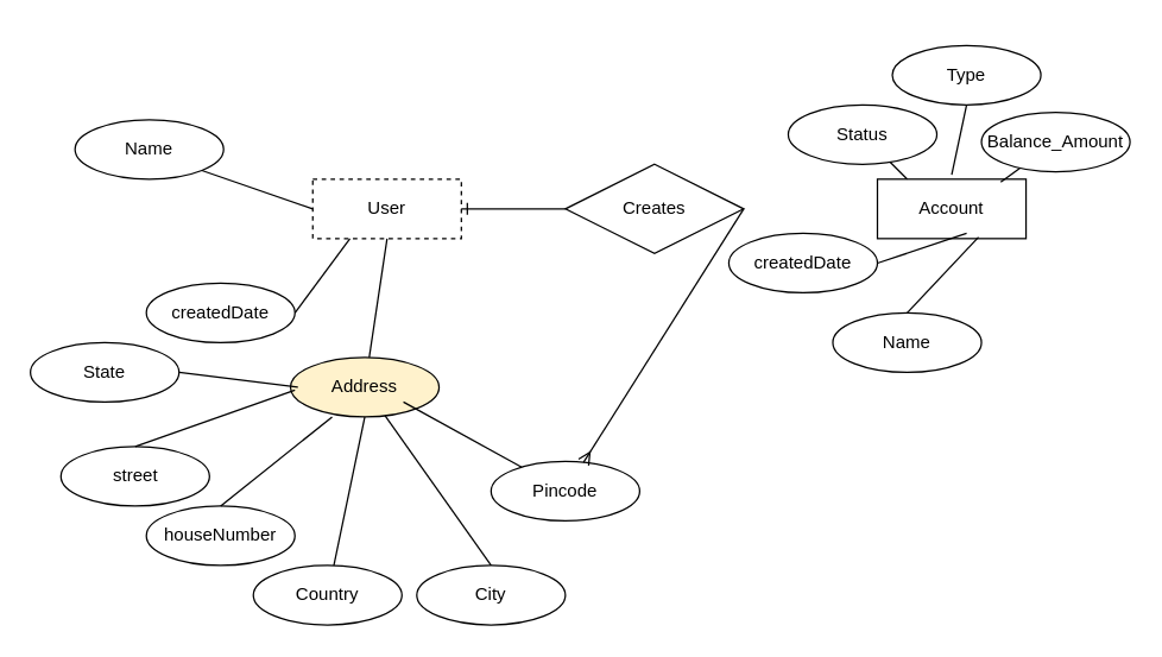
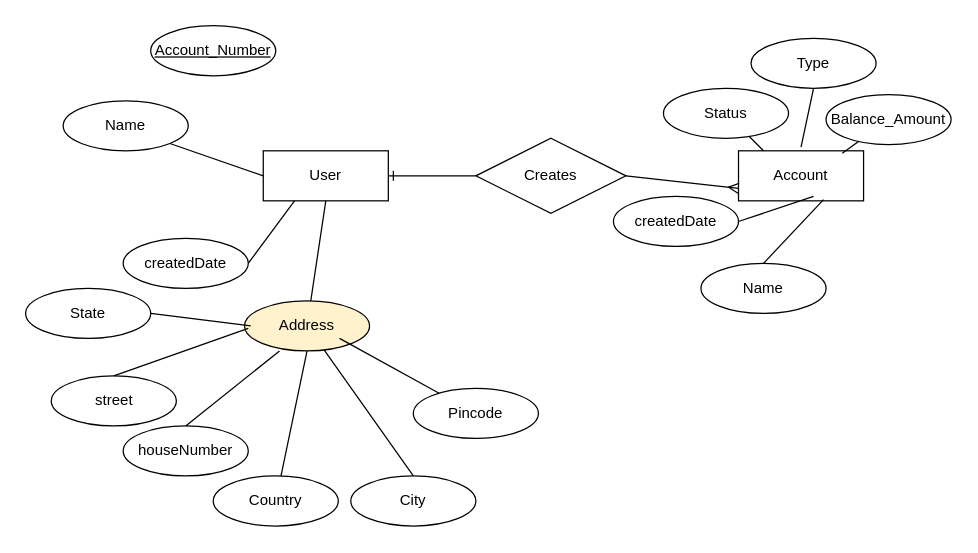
+ <mxCell id="4" value="Account_Number" style="ellipse;whiteSpace=wrap;html=1;align=center;fontStyle=4;" vertex="1" parent="1"><mxGeometry x="120" y="20" width="100" height="40" as="geometry" /></mxCell>
- <mxCell id="2" value="User" style="whiteSpace=wrap;html=1;align=center;dashed=1;" vertex="1" parent="1"><mxGeometry x="210" y="120" width="100" height="40" as="geometry" /></mxCell>
+ <mxCell id="2" value="User" style="whiteSpace=wrap;html=1;align=center;" vertex="1" parent="1"><mxGeometry x="210" y="120" width="100" height="40" as="geometry" /></mxCell>
- <mxCell id="22" value="" style="fontSize=12;html=1;endArrow=ERmany;exitX=1;exitY=0.5;exitDx=0;exitDy=0;" edge="1" parent="1" source="16" target="20"><mxGeometry width="100" height="100" relative="1" as="geometry"><mxPoint x="310" y="260" as="sourcePoint" /><mxPoint x="410" y="160" as="targetPoint" /></mxGeometry></mxCell>
+ <mxCell id="22" value="" style="fontSize=12;html=1;endArrow=ERmany;exitX=1;exitY=0.5;exitDx=0;exitDy=0;entryX=0;entryY=0.75;entryDx=0;entryDy=0;" edge="1" parent="1" source="16" target="3"><mxGeometry width="100" height="100" relative="1" as="geometry"><mxPoint x="310" y="260" as="sourcePoint" /><mxPoint x="410" y="160" as="targetPoint" /></mxGeometry></mxCell>
